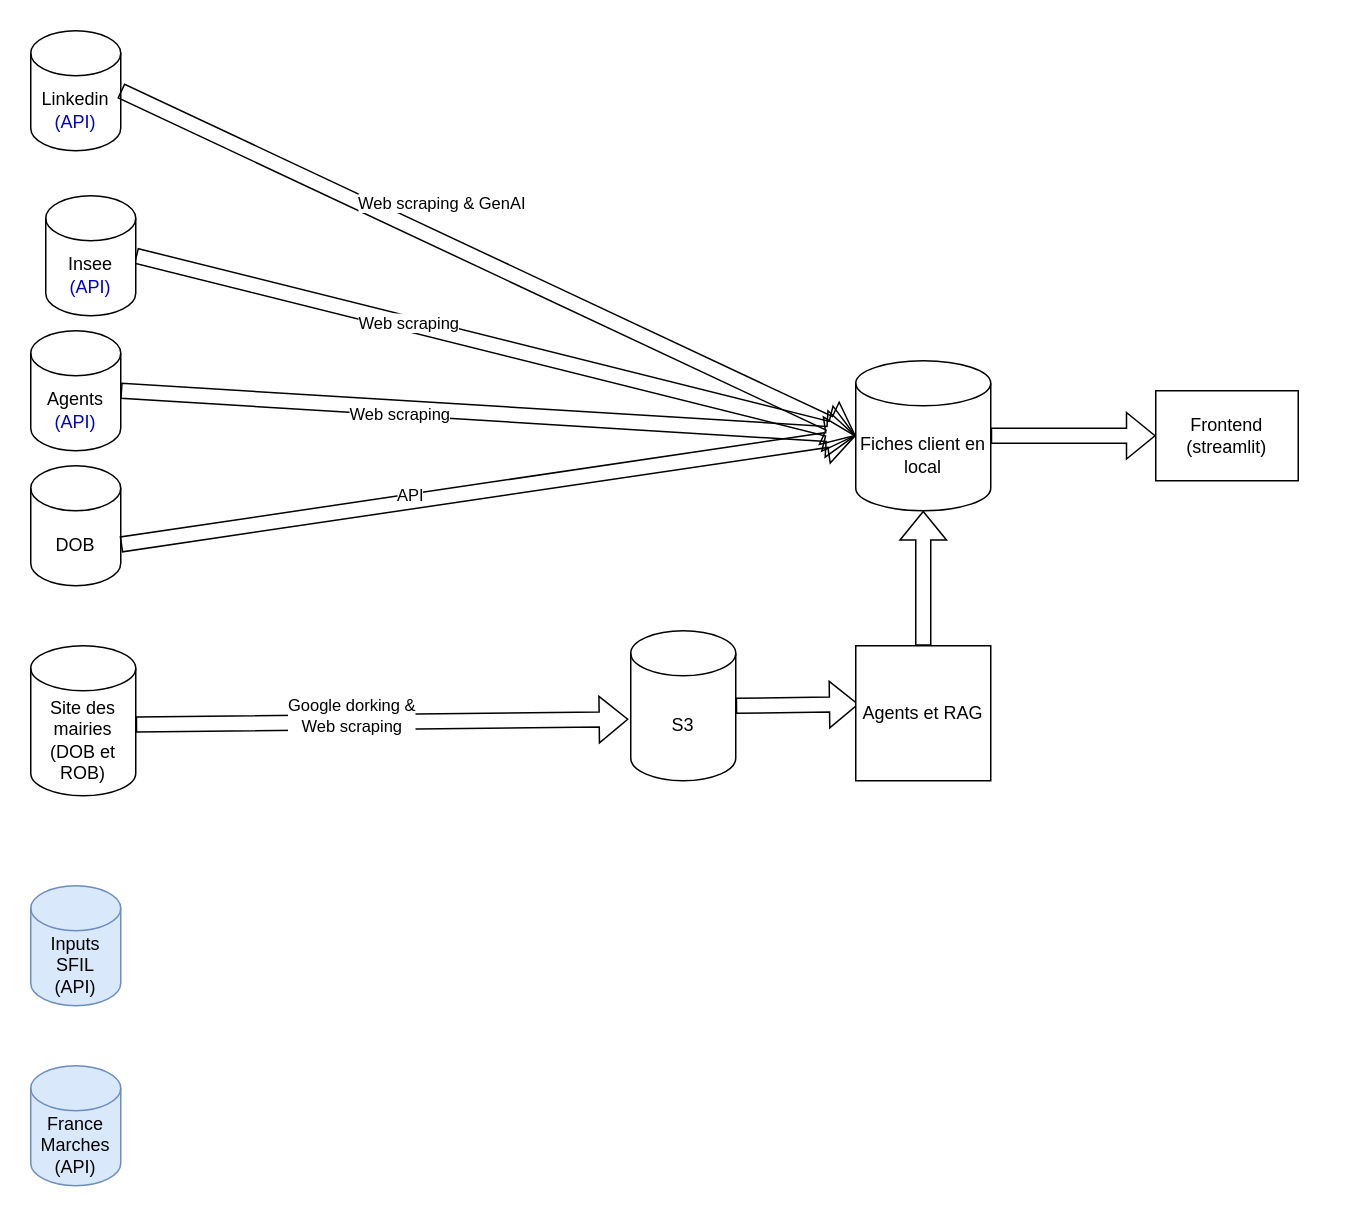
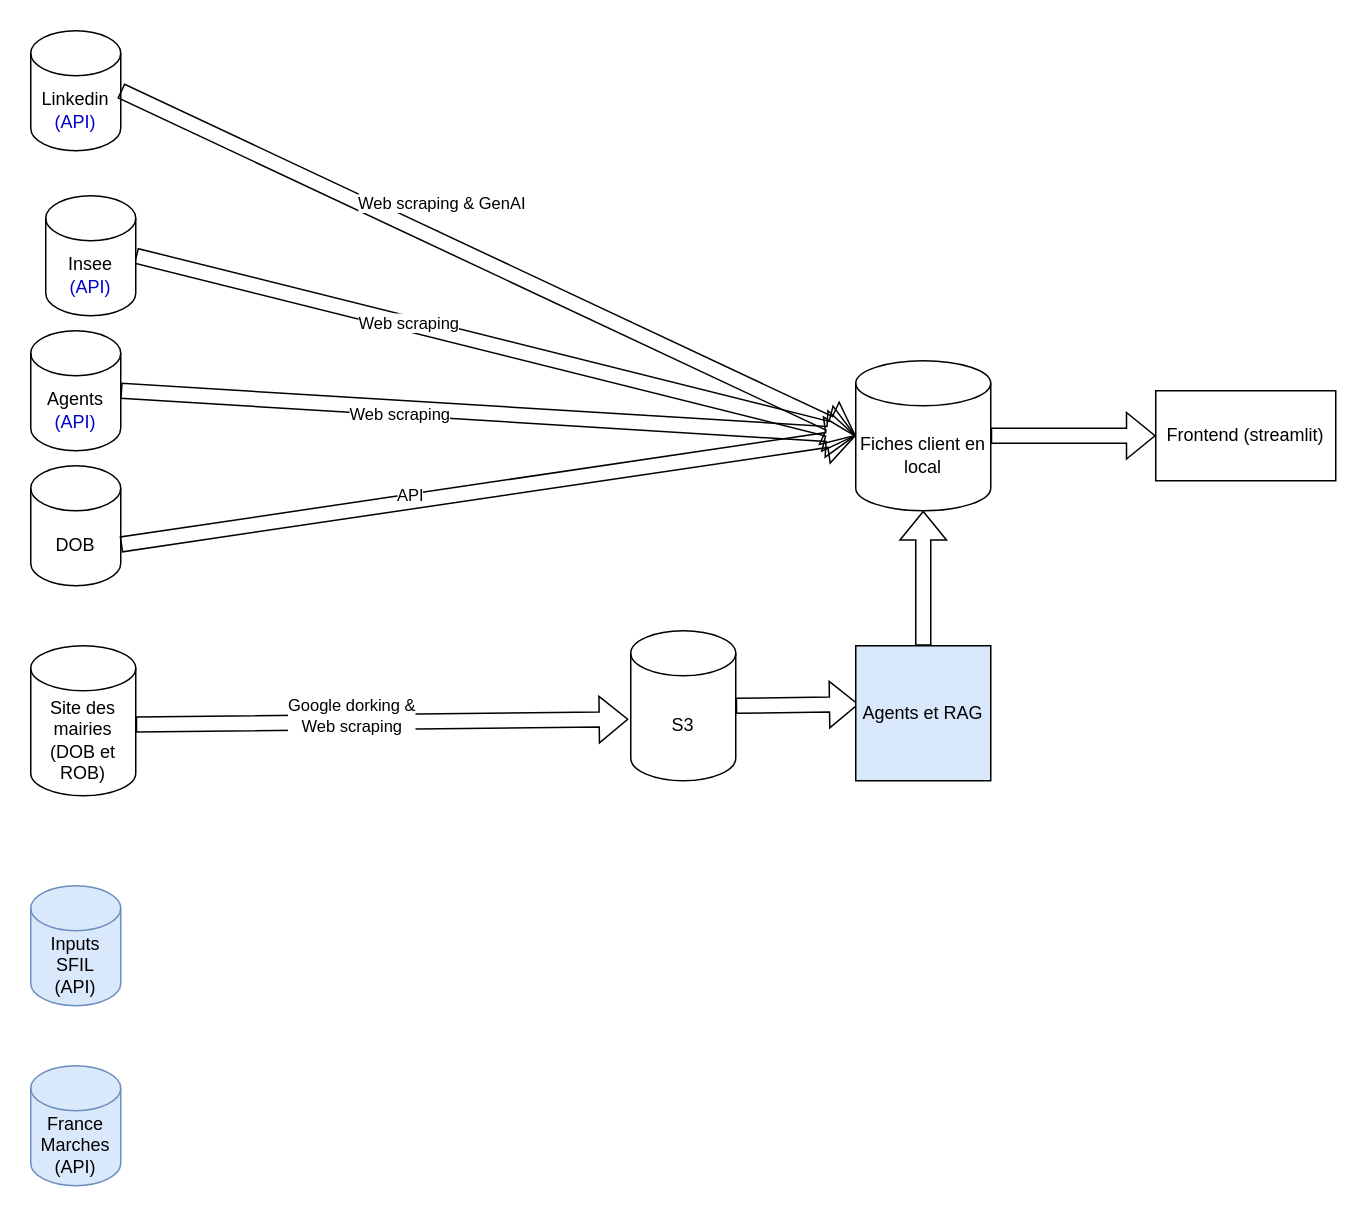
- <mxCell id="21" value="Frontend (streamlit)" style="rounded=0;whiteSpace=wrap;html=1;" parent="1" vertex="1"><mxGeometry x="770" y="260" width="95" height="60" as="geometry" /></mxCell>
+ <mxCell id="21" value="Frontend (streamlit)" style="rounded=0;whiteSpace=wrap;html=1;" parent="1" vertex="1"><mxGeometry x="770" y="260" width="120" height="60" as="geometry" /></mxCell>
- <mxCell id="20" value="Agents et RAG" style="whiteSpace=wrap;html=1;aspect=fixed;" parent="1" vertex="1"><mxGeometry x="570" y="430" width="90" height="90" as="geometry" /></mxCell>
+ <mxCell id="20" value="Agents et RAG" style="whiteSpace=wrap;html=1;aspect=fixed;fillColor=#dae8fc;" parent="1" vertex="1"><mxGeometry x="570" y="430" width="90" height="90" as="geometry" /></mxCell>
